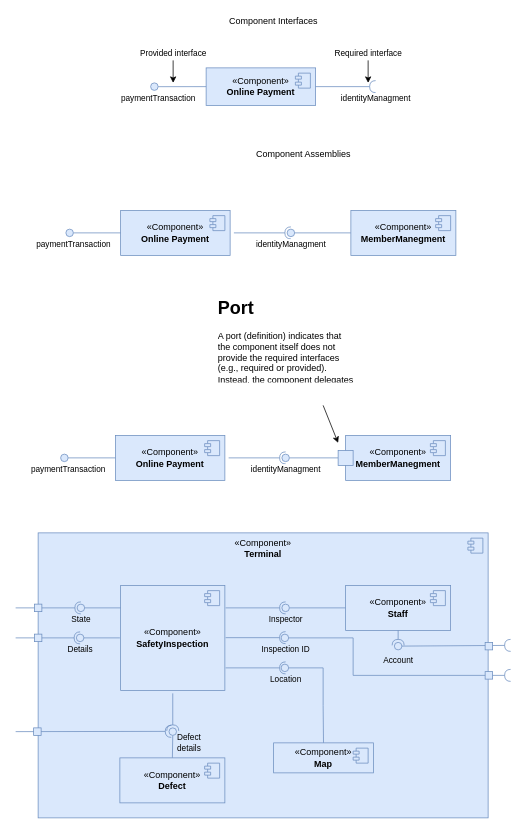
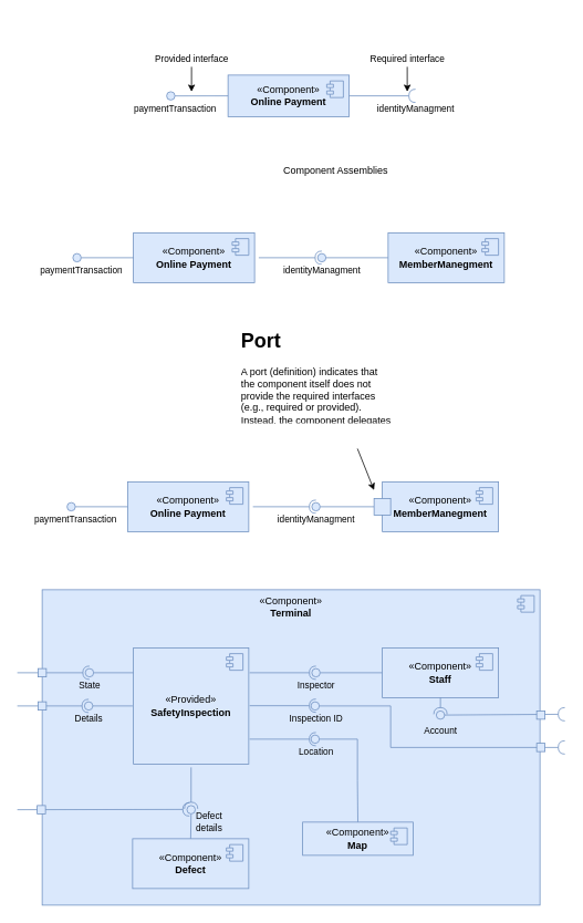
- <mxCell id="4" value="&lt;div&gt;Component Interfaces&lt;/div&gt;&lt;div&gt;&lt;br&gt;&lt;/div&gt;" style="text;html=1;align=center;verticalAlign=middle;whiteSpace=wrap;rounded=0;" vertex="1" parent="1"><mxGeometry x="289" y="20" width="150" height="30" as="geometry" /></mxCell>
- <mxCell id="34" value="«Component»&lt;br&gt;&lt;b&gt;SafetyInspection&lt;/b&gt;" style="html=1;dropTarget=0;whiteSpace=wrap;fillColor=#dae8fc;strokeColor=#6c8ebf;" vertex="1" parent="1"><mxGeometry x="160" y="780" width="139" height="140" as="geometry" /></mxCell>
+ <mxCell id="34" value="«Provided»&lt;br&gt;&lt;b&gt;SafetyInspection&lt;/b&gt;" style="html=1;dropTarget=0;whiteSpace=wrap;fillColor=#dae8fc;strokeColor=#6c8ebf;" vertex="1" parent="1"><mxGeometry x="160" y="780" width="139" height="140" as="geometry" /></mxCell>
